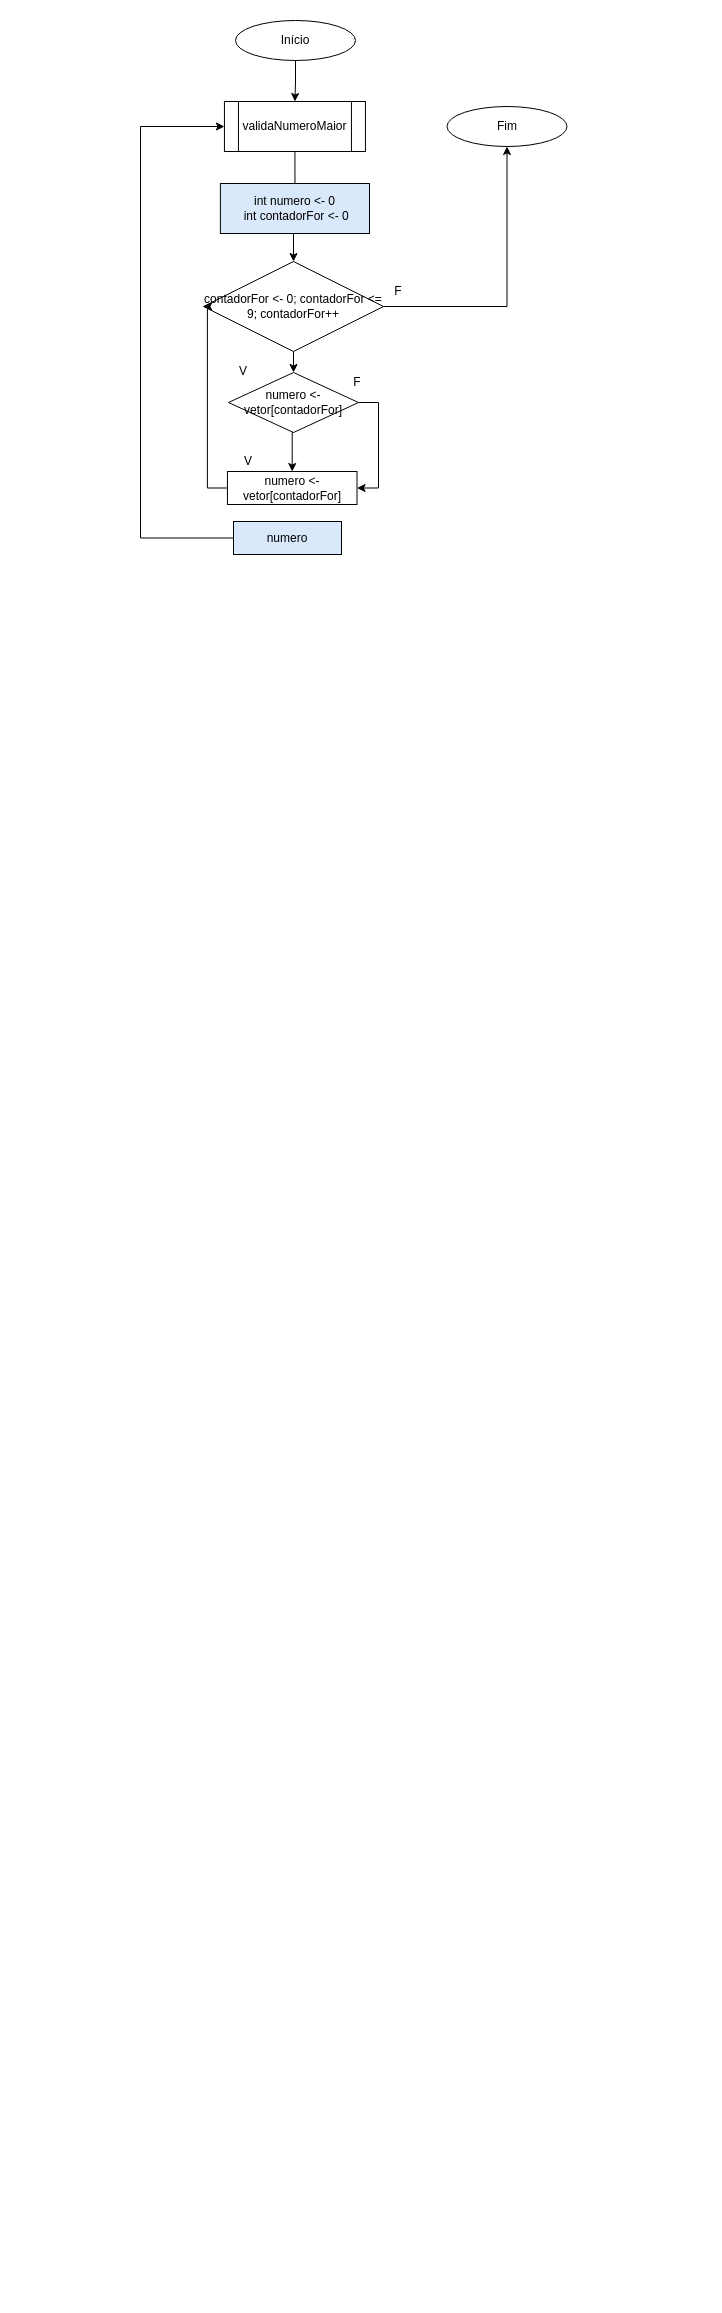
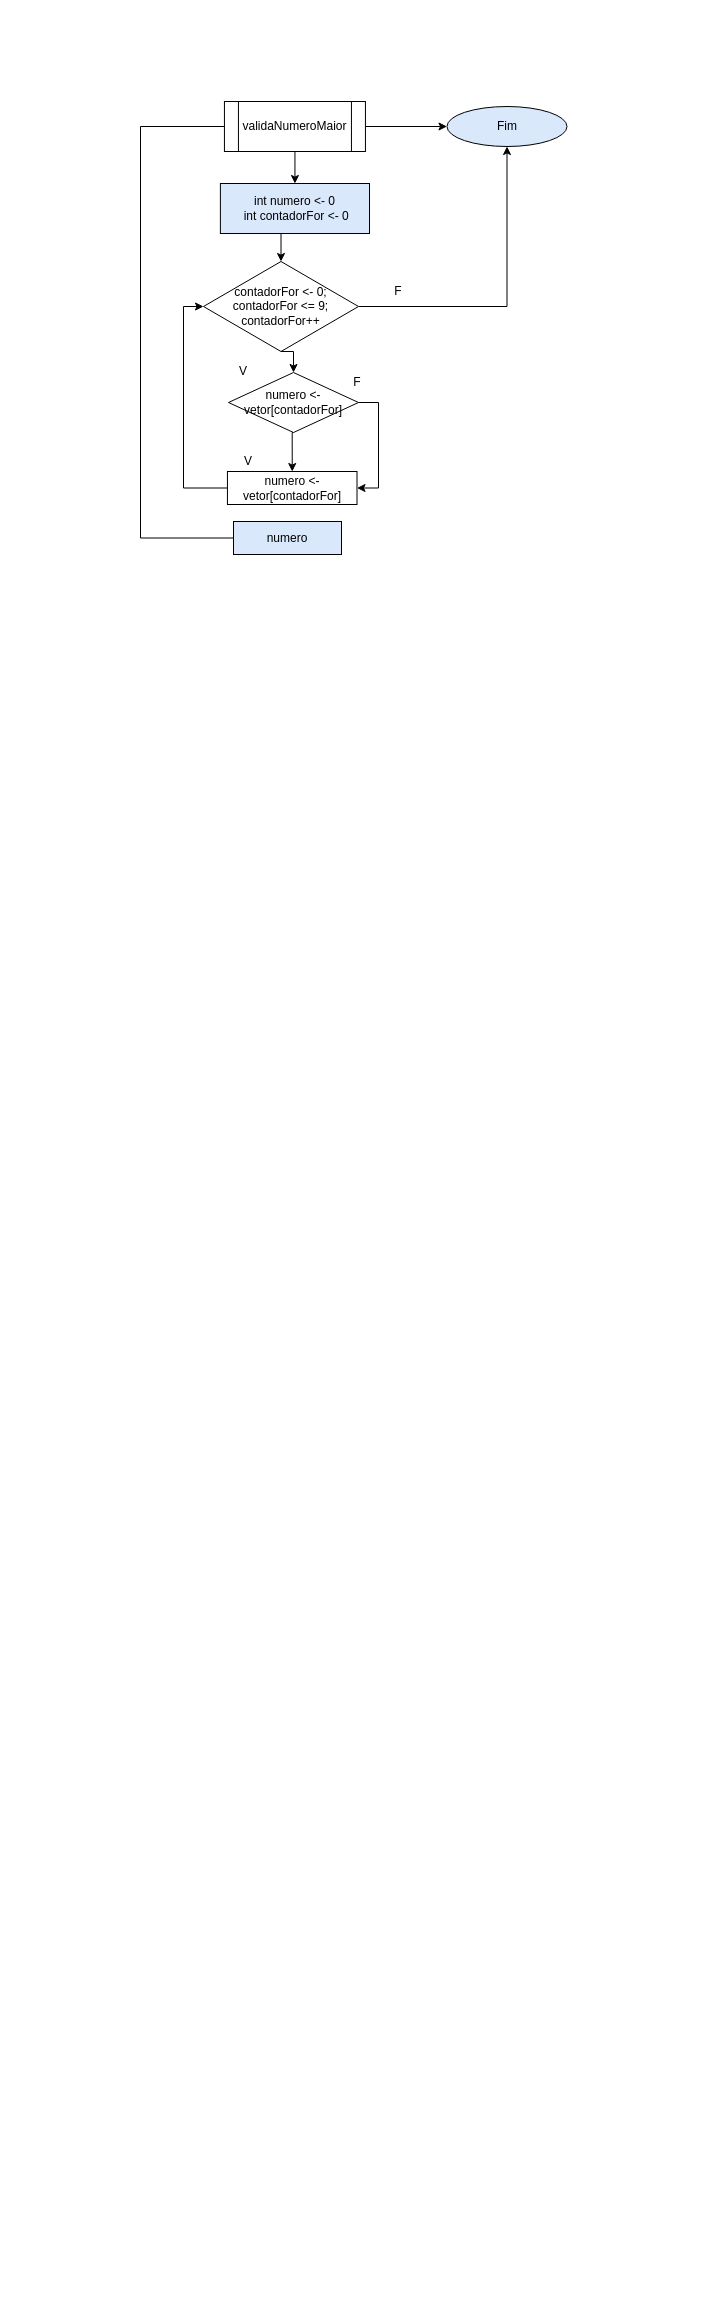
- <mxCell id="10" value="Início" style="ellipse;whiteSpace=wrap;html=1;" parent="1" vertex="1"><mxGeometry x="235" y="20" width="120" height="40" as="geometry" /></mxCell>
- <mxCell id="9" style="edgeStyle=orthogonalEdgeStyle;rounded=0;orthogonalLoop=1;jettySize=auto;html=1;exitX=0.5;exitY=1;exitDx=0;exitDy=0;entryX=0.5;entryY=0;entryDx=0;entryDy=0;" edge="1" parent="1" source="10" target="14"><mxGeometry relative="1" as="geometry" /></mxCell>
- <mxCell id="22" style="edgeStyle=orthogonalEdgeStyle;rounded=0;orthogonalLoop=1;jettySize=auto;html=1;exitX=0;exitY=0.5;exitDx=0;exitDy=0;entryX=0;entryY=0.5;entryDx=0;entryDy=0;" edge="1" parent="1" source="23" target="14"><mxGeometry relative="1" as="geometry"><Array as="points"><mxPoint x="140" y="538" /><mxPoint x="140" y="126" /></Array></mxGeometry></mxCell>
+ <mxCell id="22" style="edgeStyle=orthogonalEdgeStyle;rounded=0;orthogonalLoop=1;jettySize=auto;html=1;exitX=0;exitY=0.5;exitDx=0;exitDy=0;entryX=0;entryY=0.5;entryDx=0;entryDy=0;endArrow=none;" edge="1" parent="1" source="23" target="14"><mxGeometry relative="1" as="geometry"><Array as="points"><mxPoint x="140" y="538" /><mxPoint x="140" y="126" /></Array></mxGeometry></mxCell>
+ <mxCell id="13" style="edgeStyle=orthogonalEdgeStyle;rounded=0;orthogonalLoop=1;jettySize=auto;html=1;exitX=1;exitY=0.5;exitDx=0;exitDy=0;entryX=0;entryY=0.5;entryDx=0;entryDy=0;" edge="1" parent="1" source="14" target="24"><mxGeometry relative="1" as="geometry" /></mxCell>
- <mxCell id="24" value="Fim" style="ellipse;whiteSpace=wrap;html=1;" vertex="1" parent="1"><mxGeometry x="446.5" y="106" width="120" height="40" as="geometry" /></mxCell>
+ <mxCell id="24" value="Fim" style="ellipse;whiteSpace=wrap;html=1;fillColor=#dae8fc;" vertex="1" parent="1"><mxGeometry x="446.5" y="106" width="120" height="40" as="geometry" /></mxCell>
- <mxCell id="12" style="edgeStyle=orthogonalEdgeStyle;rounded=0;orthogonalLoop=1;jettySize=auto;html=1;exitX=0.5;exitY=1;exitDx=0;exitDy=0;entryX=0.5;entryY=0;entryDx=0;entryDy=0;endArrow=none;" edge="1" parent="1" source="14" target="19"><mxGeometry relative="1" as="geometry" /></mxCell>
+ <mxCell id="12" style="edgeStyle=orthogonalEdgeStyle;rounded=0;orthogonalLoop=1;jettySize=auto;html=1;exitX=0.5;exitY=1;exitDx=0;exitDy=0;entryX=0.5;entryY=0;entryDx=0;entryDy=0;" edge="1" parent="1" source="14" target="19"><mxGeometry relative="1" as="geometry" /></mxCell>
- <mxCell id="17" value="contadorFor &amp;lt;- 0; contadorFor &amp;lt;= 9; contadorFor++" style="rhombus;whiteSpace=wrap;html=1;" vertex="1" parent="1"><mxGeometry x="203" y="261" width="180" height="90" as="geometry" /></mxCell>
+ <mxCell id="17" value="contadorFor &amp;lt;- 0; contadorFor &amp;lt;= 9; contadorFor++" style="rhombus;whiteSpace=wrap;html=1;" vertex="1" parent="1"><mxGeometry x="203" y="261" width="155" height="90" as="geometry" /></mxCell>
